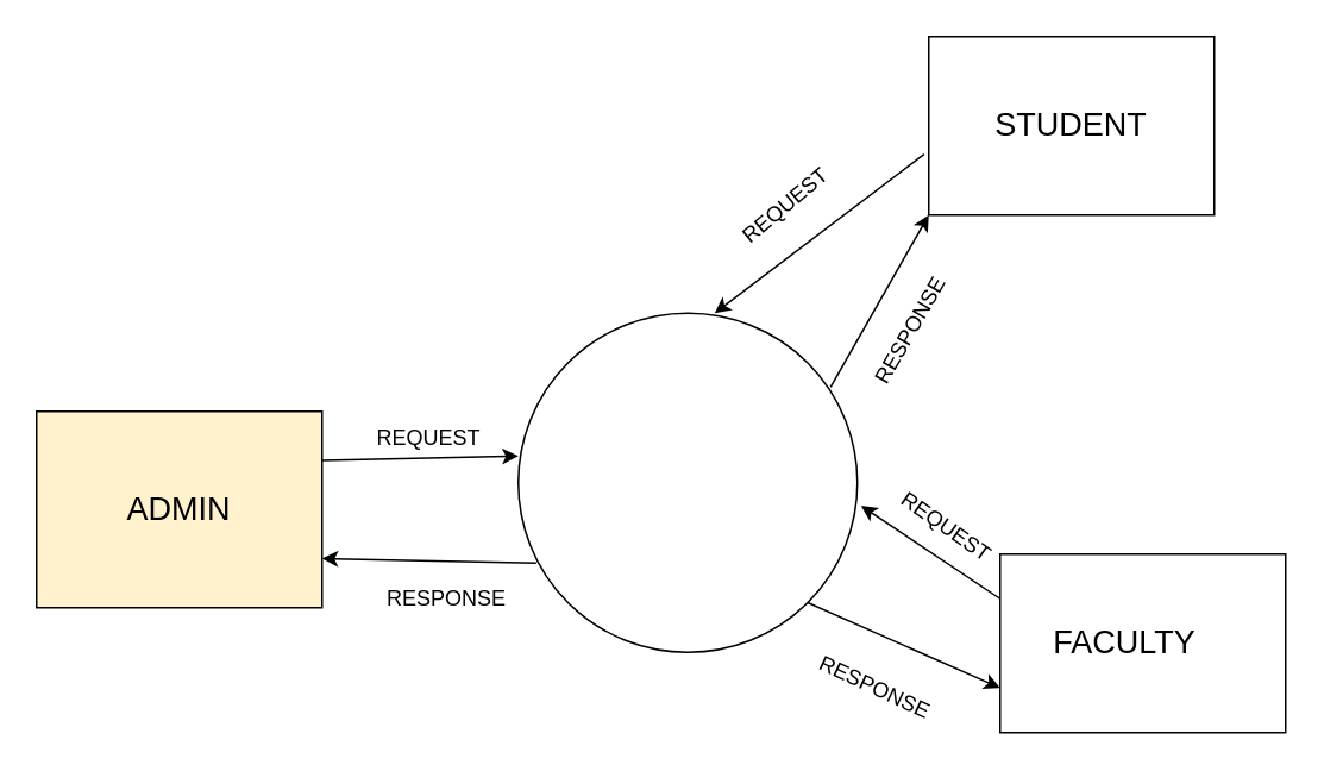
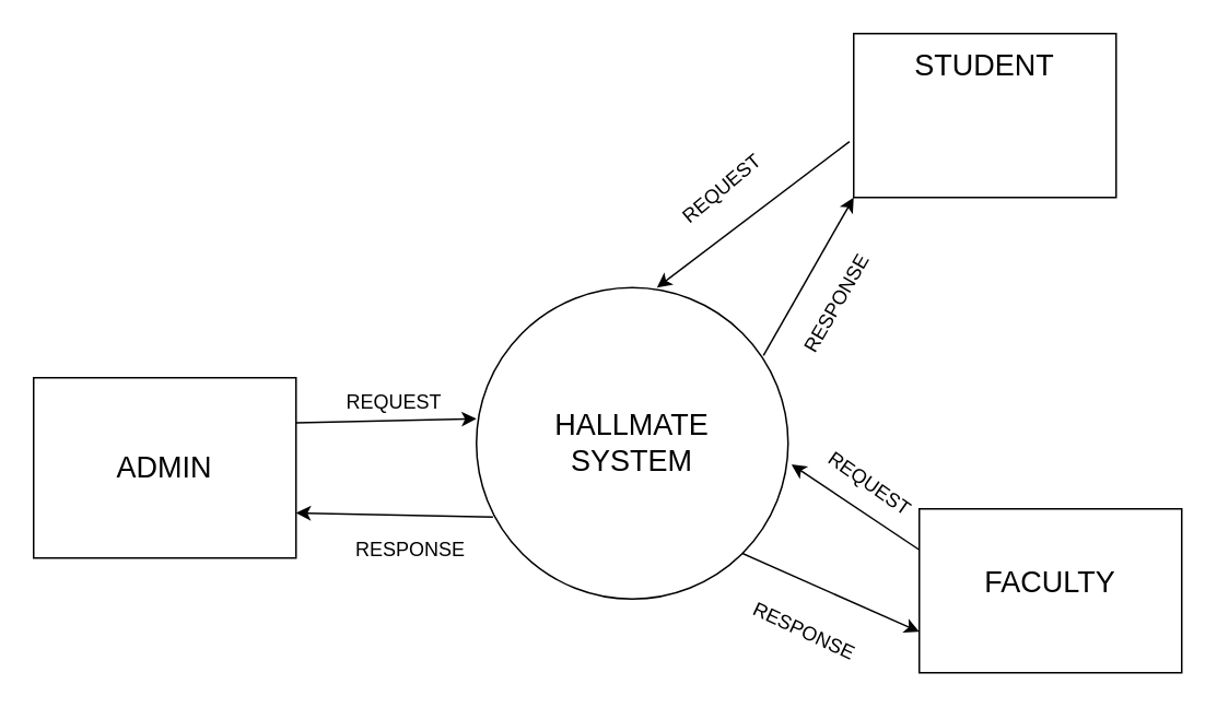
- <mxCell id="7" value="&lt;font style=&quot;font-size: 18px;&quot;&gt;STUDENT&lt;/font&gt;" style="text;html=1;align=center;verticalAlign=middle;whiteSpace=wrap;rounded=0;" parent="1" vertex="1"><mxGeometry x="570" y="55" width="60" height="30" as="geometry" /></mxCell>
+ <mxCell id="7" value="&lt;font style=&quot;font-size: 18px;&quot;&gt;STUDENT&lt;/font&gt;" style="text;html=1;align=center;verticalAlign=middle;whiteSpace=wrap;rounded=0;" parent="1" vertex="1"><mxGeometry x="570" y="25" width="60" height="30" as="geometry" /></mxCell>
+ <mxCell id="6" value="&lt;font style=&quot;font-size: 18px;&quot;&gt;HALLMATE SYSTEM&lt;/font&gt;" style="text;html=1;align=center;verticalAlign=middle;whiteSpace=wrap;rounded=0;" parent="1" vertex="1"><mxGeometry x="355" y="255" width="60" height="30" as="geometry" /></mxCell>
- <mxCell id="2" value="&lt;font style=&quot;font-size: 18px;&quot;&gt;ADMIN&lt;/font&gt;" style="html=1;dashed=0;whiteSpace=wrap;fillColor=#fff2cc;" parent="1" vertex="1"><mxGeometry x="20" y="230" width="160" height="110" as="geometry" /></mxCell>
+ <mxCell id="2" value="&lt;font style=&quot;font-size: 18px;&quot;&gt;ADMIN&lt;/font&gt;" style="html=1;dashed=0;whiteSpace=wrap;" parent="1" vertex="1"><mxGeometry x="20" y="230" width="160" height="110" as="geometry" /></mxCell>
- <mxCell id="8" value="&lt;font style=&quot;font-size: 18px;&quot;&gt;FACULTY&lt;/font&gt;" style="text;html=1;align=center;verticalAlign=middle;whiteSpace=wrap;rounded=0;" parent="1" vertex="1"><mxGeometry x="600" y="345" width="60" height="30" as="geometry" /></mxCell>
+ <mxCell id="8" value="&lt;font style=&quot;font-size: 18px;&quot;&gt;FACULTY&lt;/font&gt;" style="text;html=1;align=center;verticalAlign=middle;whiteSpace=wrap;rounded=0;" parent="1" vertex="1"><mxGeometry x="610" y="340" width="60" height="30" as="geometry" /></mxCell>
